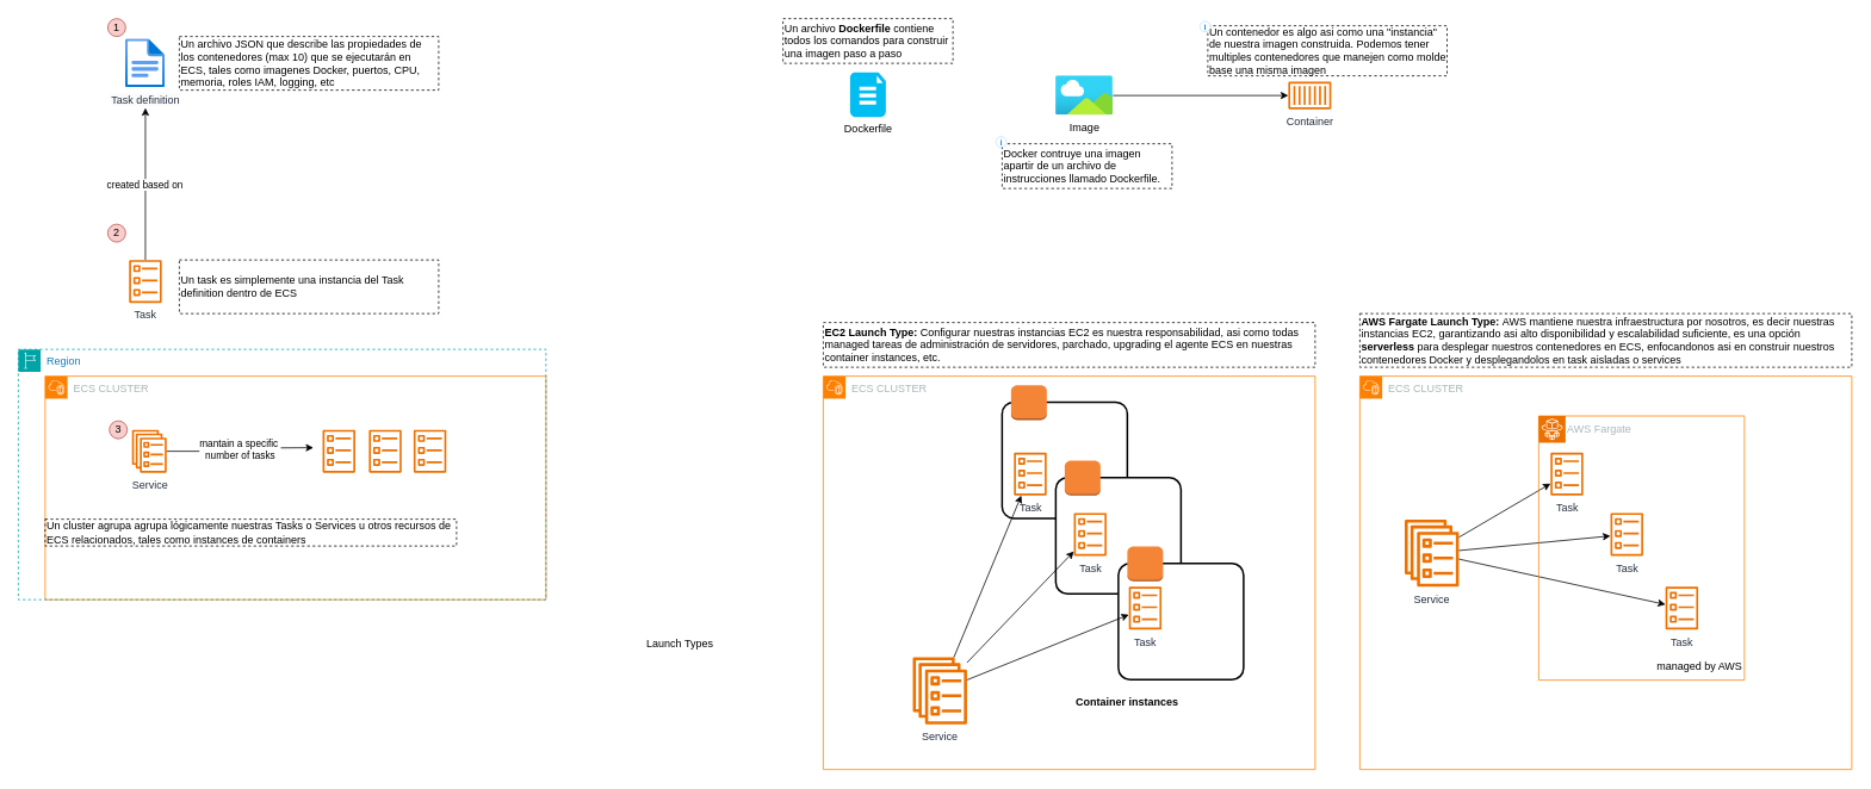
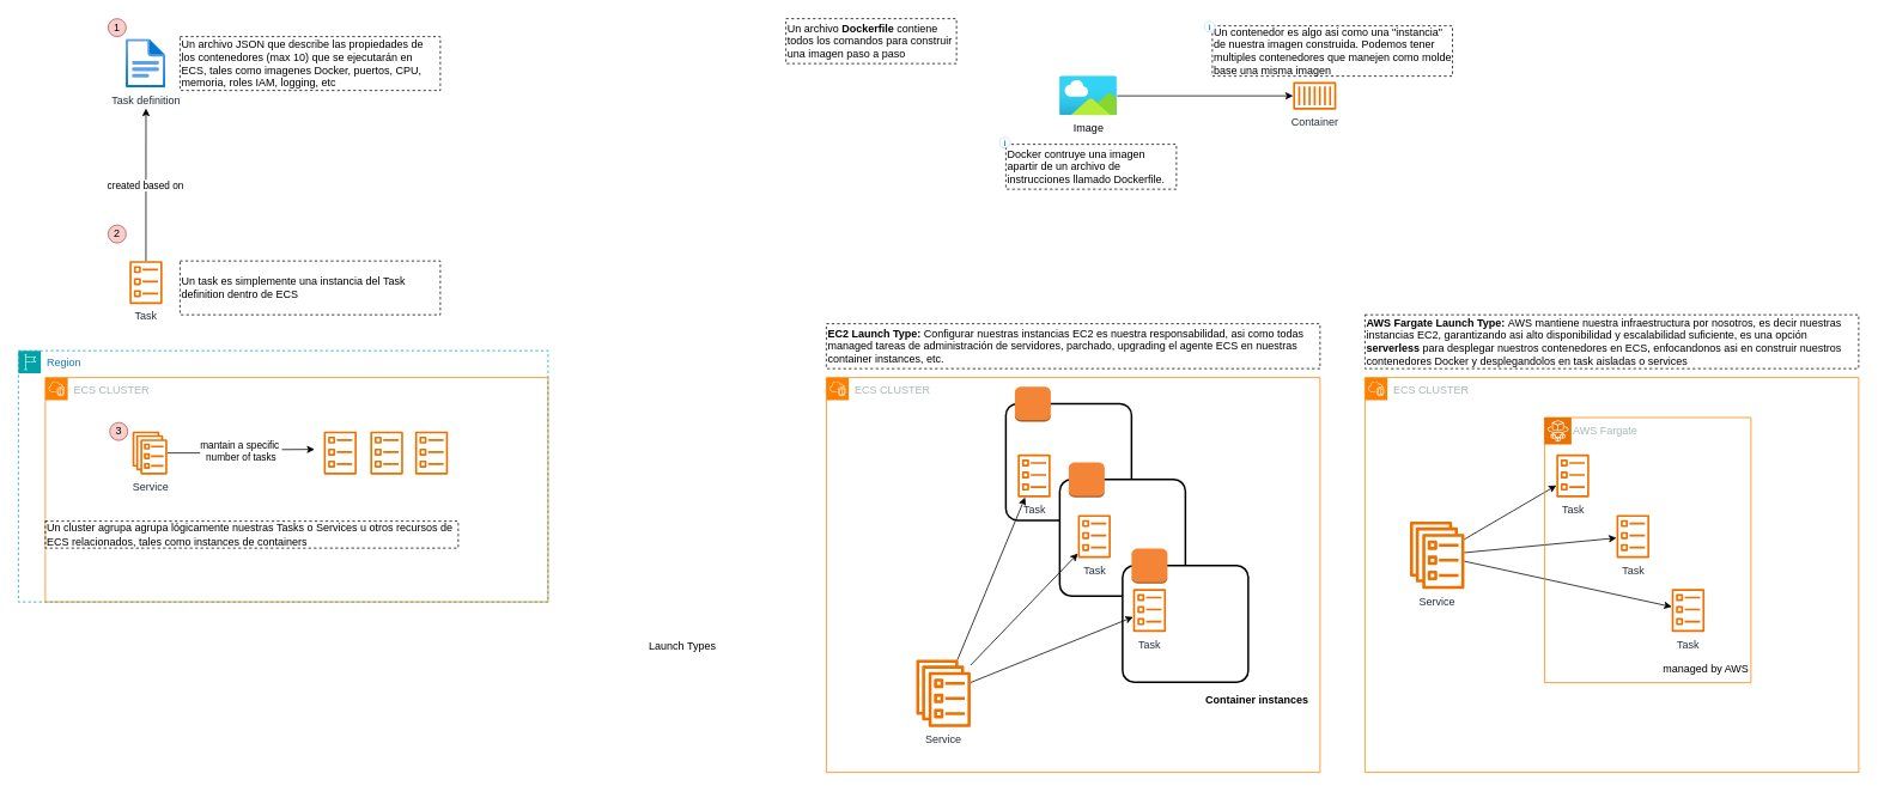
- <mxCell id="47" value="Dockerfile" style="verticalLabelPosition=bottom;html=1;verticalAlign=top;align=center;strokeColor=none;fillColor=#00BEF2;shape=mxgraph.azure.file_2;pointerEvents=1;" vertex="1" parent="1"><mxGeometry x="950" y="80" width="40" height="50" as="geometry" /></mxCell>
- <mxCell id="25" value="Container instances" style="text;html=1;align=center;verticalAlign=middle;whiteSpace=wrap;rounded=0;fontStyle=1" vertex="1" parent="19"><mxGeometry x="275" y="355" width="130" height="20" as="geometry" /></mxCell>
+ <mxCell id="25" value="Container instances" style="text;html=1;align=center;verticalAlign=middle;whiteSpace=wrap;rounded=0;fontStyle=1" vertex="1" parent="19"><mxGeometry x="415" y="350" width="130" height="20" as="geometry" /></mxCell>
